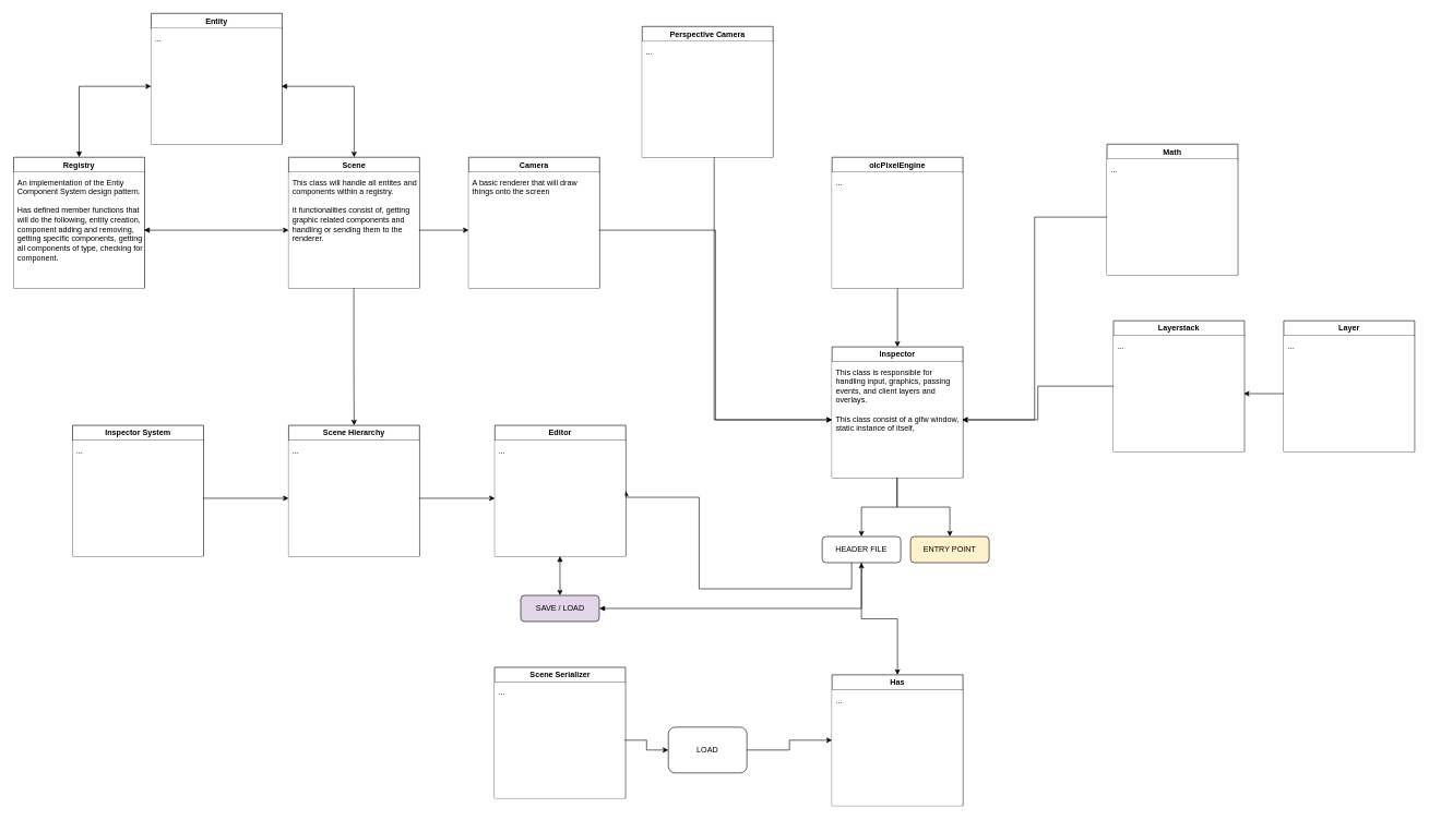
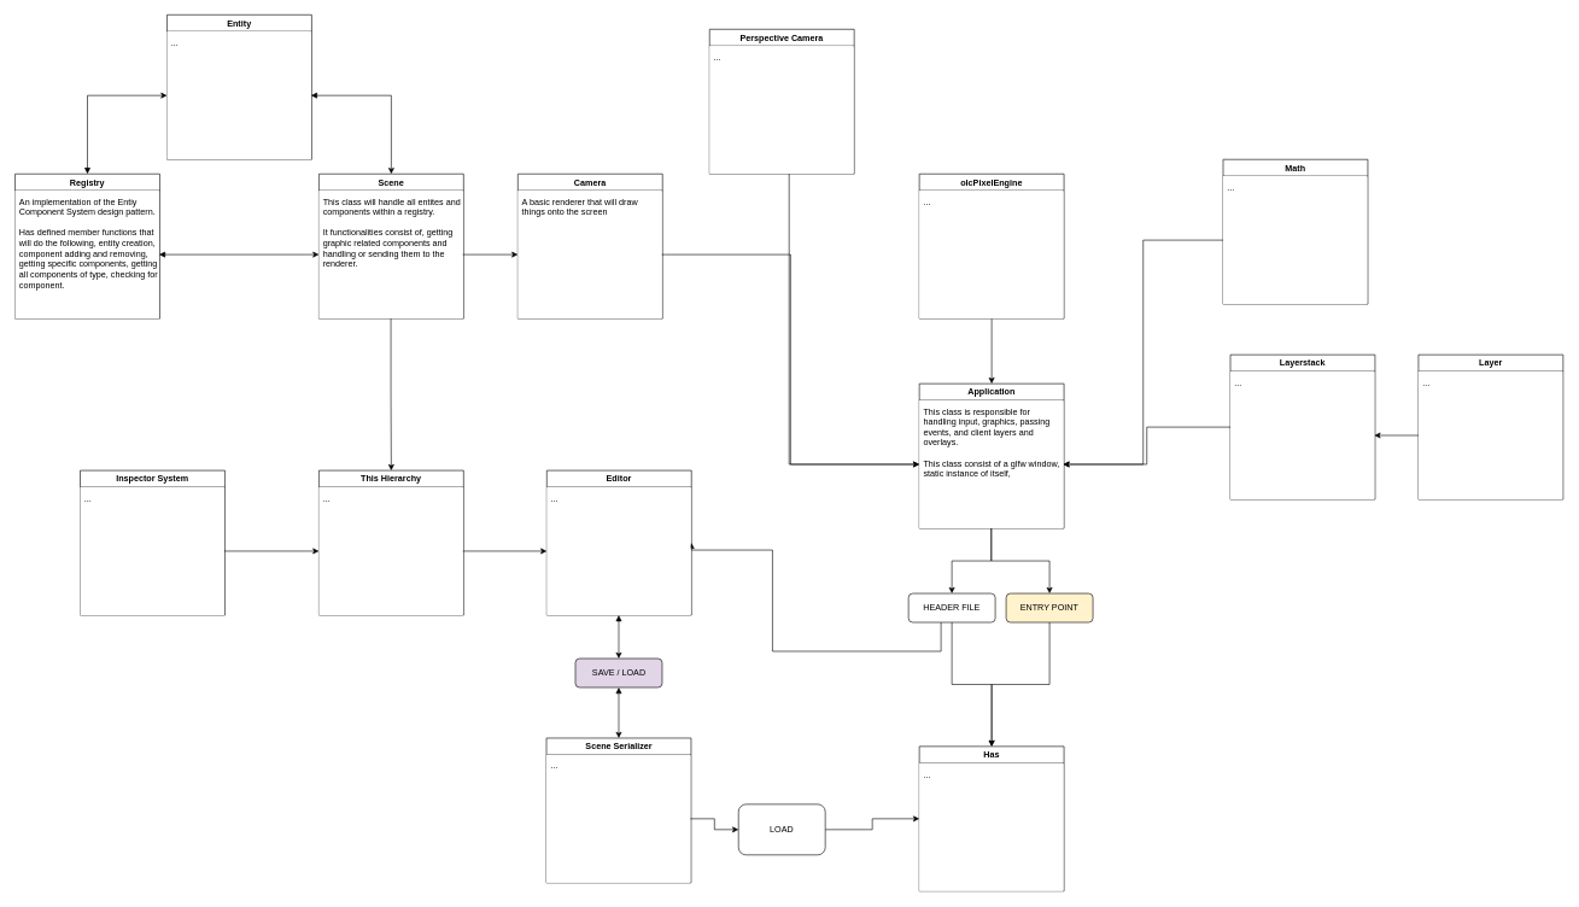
- <mxCell id="2" value="Inspector" style="swimlane;whiteSpace=wrap;html=1;" parent="1" vertex="1"><mxGeometry x="1270" y="530" width="200" height="200" as="geometry"><mxRectangle x="-400" y="440" width="100" height="30" as="alternateBounds" /></mxGeometry></mxCell>
+ <mxCell id="2" value="Application" style="swimlane;whiteSpace=wrap;html=1;" parent="1" vertex="1"><mxGeometry x="1270" y="530" width="200" height="200" as="geometry"><mxRectangle x="-400" y="440" width="100" height="30" as="alternateBounds" /></mxGeometry></mxCell>
- <mxCell id="41" value="Scene Hierarchy" style="swimlane;whiteSpace=wrap;html=1;" vertex="1" parent="1"><mxGeometry x="440" y="650" width="200" height="200" as="geometry"><mxRectangle x="-400" y="440" width="100" height="30" as="alternateBounds" /></mxGeometry></mxCell>
+ <mxCell id="41" value="This Hierarchy" style="swimlane;whiteSpace=wrap;html=1;" vertex="1" parent="1"><mxGeometry x="440" y="650" width="200" height="200" as="geometry"><mxRectangle x="-400" y="440" width="100" height="30" as="alternateBounds" /></mxGeometry></mxCell>
- <mxCell id="49" style="edgeStyle=orthogonalEdgeStyle;rounded=0;orthogonalLoop=1;jettySize=auto;html=1;startArrow=block;startFill=1;" edge="1" parent="1" source="50" target="24"><mxGeometry relative="1" as="geometry" /></mxCell>
+ <mxCell id="49" style="edgeStyle=orthogonalEdgeStyle;rounded=0;orthogonalLoop=1;jettySize=auto;html=1;entryX=0.5;entryY=0;entryDx=0;entryDy=0;startArrow=block;startFill=1;" edge="1" parent="1" source="50" target="47"><mxGeometry relative="1" as="geometry" /></mxCell>
+ <mxCell id="26" style="edgeStyle=orthogonalEdgeStyle;rounded=0;orthogonalLoop=1;jettySize=auto;html=1;entryX=0.5;entryY=0;entryDx=0;entryDy=0;" parent="1" source="27" target="20" edge="1"><mxGeometry relative="1" as="geometry" /></mxCell>
